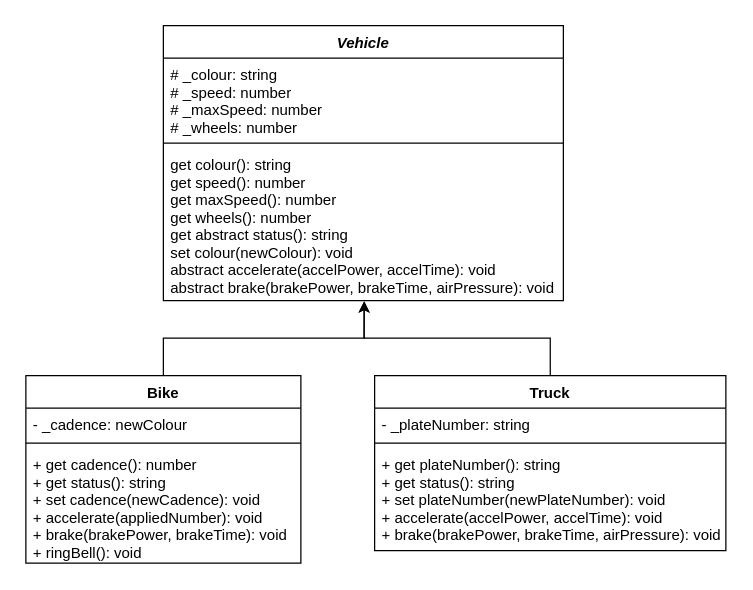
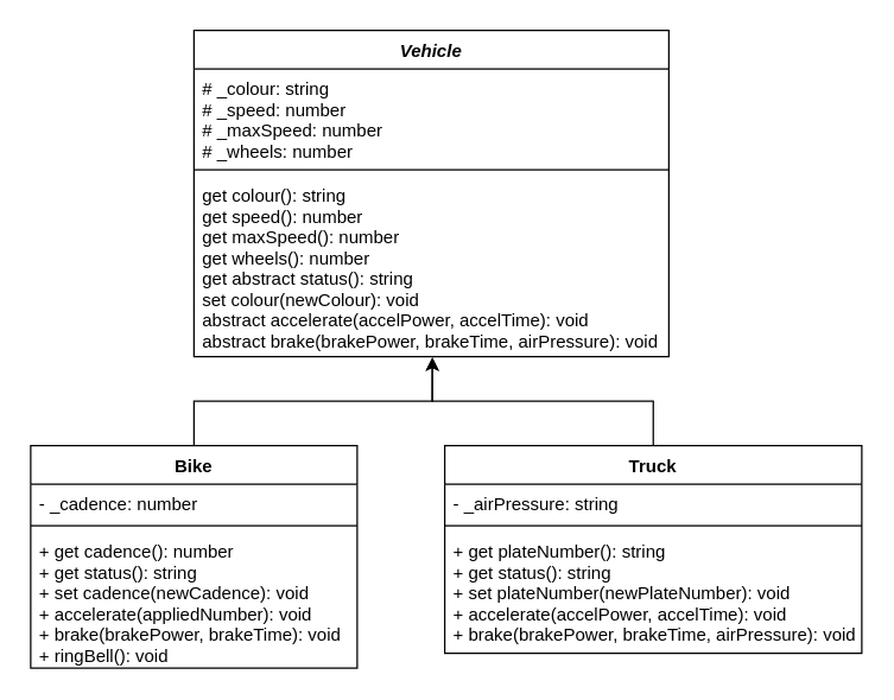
- <mxCell id="8" value="- _cadence: newColour" style="text;strokeColor=none;fillColor=none;align=left;verticalAlign=top;spacingLeft=4;spacingRight=4;overflow=hidden;rotatable=0;points=[[0,0.5],[1,0.5]];portConstraint=eastwest;" parent="7" vertex="1"><mxGeometry y="26" width="220" height="24" as="geometry" /></mxCell>
+ <mxCell id="8" value="- _cadence: number" style="text;strokeColor=none;fillColor=none;align=left;verticalAlign=top;spacingLeft=4;spacingRight=4;overflow=hidden;rotatable=0;points=[[0,0.5],[1,0.5]];portConstraint=eastwest;" parent="7" vertex="1"><mxGeometry y="26" width="220" height="24" as="geometry" /></mxCell>
- <mxCell id="13" value="- _plateNumber: string" style="text;strokeColor=none;fillColor=none;align=left;verticalAlign=top;spacingLeft=4;spacingRight=4;overflow=hidden;rotatable=0;points=[[0,0.5],[1,0.5]];portConstraint=eastwest;" parent="12" vertex="1"><mxGeometry y="26" width="281" height="24" as="geometry" /></mxCell>
+ <mxCell id="13" value="- _airPressure: string" style="text;strokeColor=none;fillColor=none;align=left;verticalAlign=top;spacingLeft=4;spacingRight=4;overflow=hidden;rotatable=0;points=[[0,0.5],[1,0.5]];portConstraint=eastwest;" parent="12" vertex="1"><mxGeometry y="26" width="281" height="24" as="geometry" /></mxCell>
